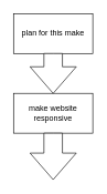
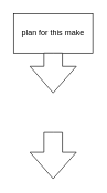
- <mxCell id="3" value="make website responsive" style="rounded=0;whiteSpace=wrap;html=1;" parent="1" vertex="1"><mxGeometry x="20" y="140" width="120" height="60" as="geometry" /></mxCell>
